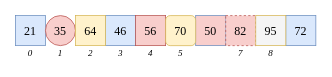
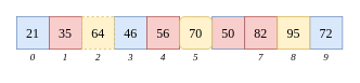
- <mxCell id="6" value="&lt;font face=&quot;cm&quot; style=&quot;font-size: 16px&quot;&gt;35&lt;/font&gt;" style="ellipse;whiteSpace=wrap;html=1;aspect=fixed;fillColor=#f8cecc;strokeColor=#b85450;" parent="1" vertex="1"><mxGeometry x="60" y="20" width="40" height="40" as="geometry" /></mxCell>
+ <mxCell id="6" value="&lt;font face=&quot;cm&quot; style=&quot;font-size: 16px&quot;&gt;35&lt;/font&gt;" style="whiteSpace=wrap;html=1;aspect=fixed;fillColor=#f8cecc;strokeColor=#b85450;" parent="1" vertex="1"><mxGeometry x="60" y="20" width="40" height="40" as="geometry" /></mxCell>
- <mxCell id="9" value="&lt;font face=&quot;cm&quot; style=&quot;font-size: 16px&quot;&gt;64&lt;/font&gt;" style="whiteSpace=wrap;html=1;aspect=fixed;fillColor=#fff2cc;strokeColor=#d6b656;" parent="1" vertex="1"><mxGeometry x="100" y="20" width="40" height="40" as="geometry" /></mxCell>
+ <mxCell id="9" value="&lt;font face=&quot;cm&quot; style=&quot;font-size: 16px&quot;&gt;64&lt;/font&gt;" style="whiteSpace=wrap;html=1;aspect=fixed;fillColor=#fff2cc;strokeColor=#d6b656;dashed=1;" parent="1" vertex="1"><mxGeometry x="100" y="20" width="40" height="40" as="geometry" /></mxCell>
- <mxCell id="8" value="&lt;font face=&quot;cm&quot; style=&quot;font-size: 16px&quot;&gt;82&lt;/font&gt;" style="whiteSpace=wrap;html=1;aspect=fixed;fillColor=#f8cecc;strokeColor=#b85450;dashed=1;" parent="1" vertex="1"><mxGeometry x="300" y="20" width="40" height="40" as="geometry" /></mxCell>
+ <mxCell id="8" value="&lt;font face=&quot;cm&quot; style=&quot;font-size: 16px&quot;&gt;82&lt;/font&gt;" style="whiteSpace=wrap;html=1;aspect=fixed;fillColor=#f8cecc;strokeColor=#b85450;" parent="1" vertex="1"><mxGeometry x="300" y="20" width="40" height="40" as="geometry" /></mxCell>
- <mxCell id="11" value="&lt;font face=&quot;cm&quot; style=&quot;font-size: 16px&quot;&gt;95&lt;/font&gt;" style="whiteSpace=wrap;html=1;aspect=fixed;fillColor=#f5f5f5;strokeColor=#d6b656;" parent="1" vertex="1"><mxGeometry x="340" y="20" width="40" height="40" as="geometry" /></mxCell>
+ <mxCell id="11" value="&lt;font face=&quot;cm&quot; style=&quot;font-size: 16px&quot;&gt;95&lt;/font&gt;" style="whiteSpace=wrap;html=1;aspect=fixed;fillColor=#fff2cc;strokeColor=#d6b656;" parent="1" vertex="1"><mxGeometry x="340" y="20" width="40" height="40" as="geometry" /></mxCell>
+ <mxCell id="20" value="&lt;font face=&quot;cm&quot;&gt;&lt;i&gt;9&lt;br&gt;&lt;/i&gt;&lt;/font&gt;" style="text;html=1;strokeColor=none;fillColor=none;align=center;verticalAlign=middle;whiteSpace=wrap;rounded=0;" parent="1" vertex="1"><mxGeometry x="380" y="60" width="40" height="20" as="geometry" /></mxCell>
